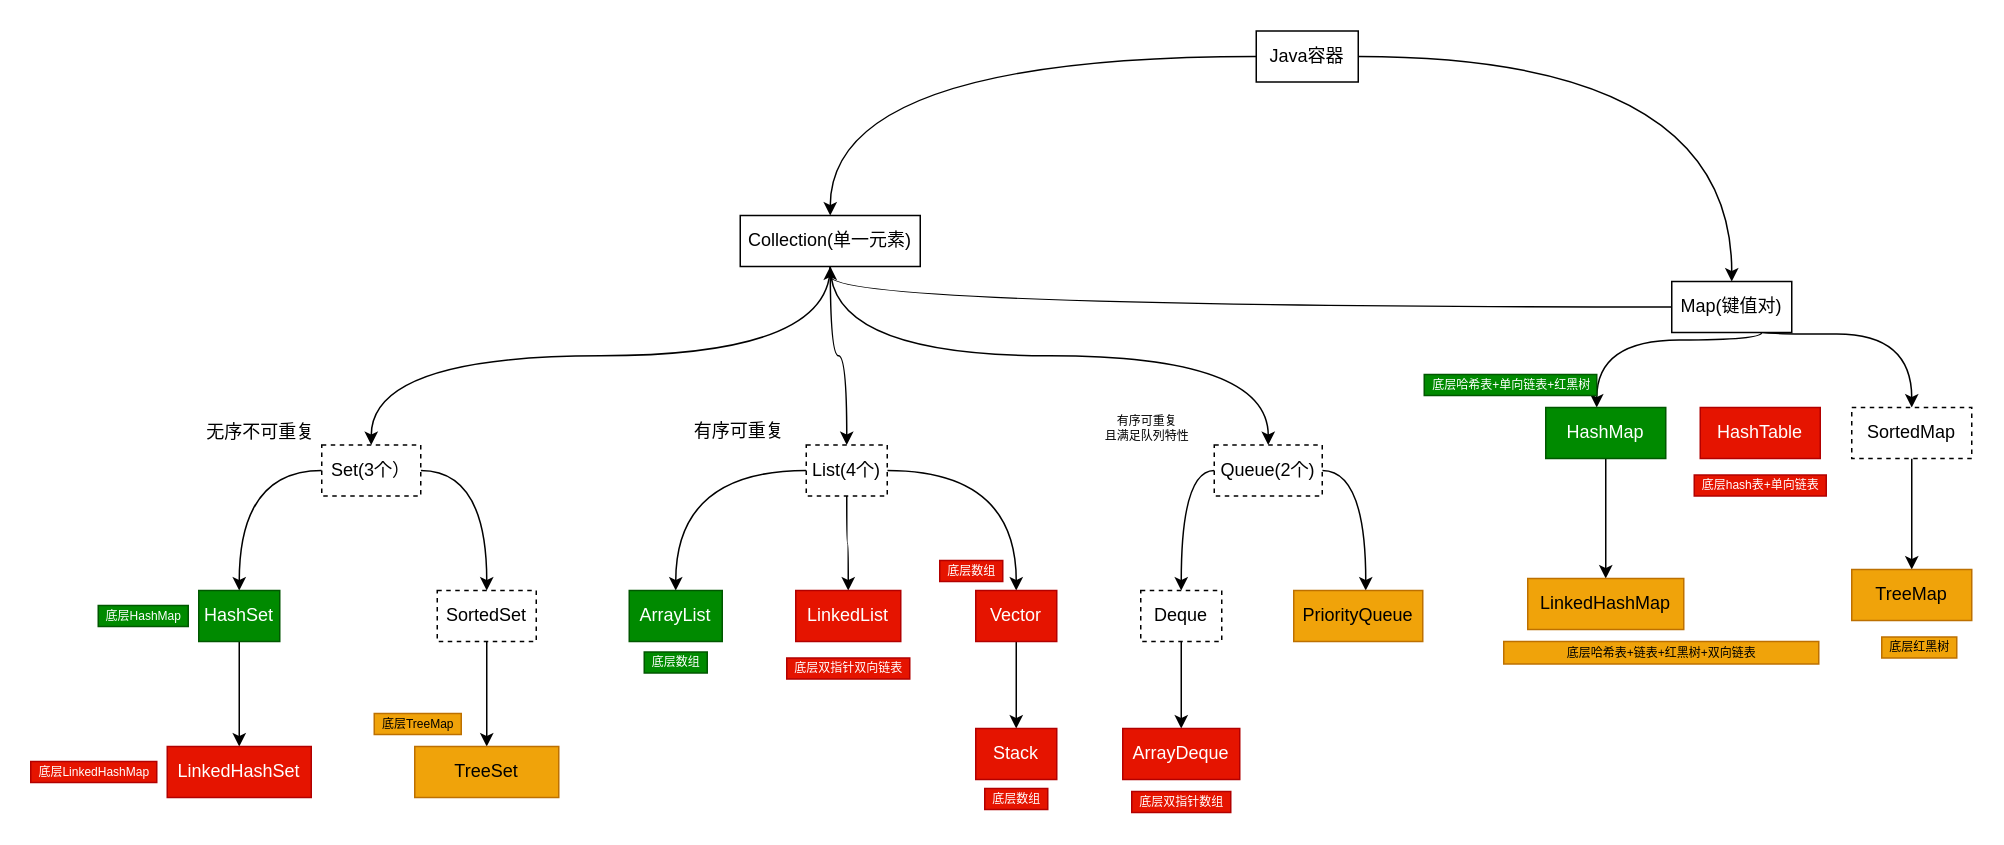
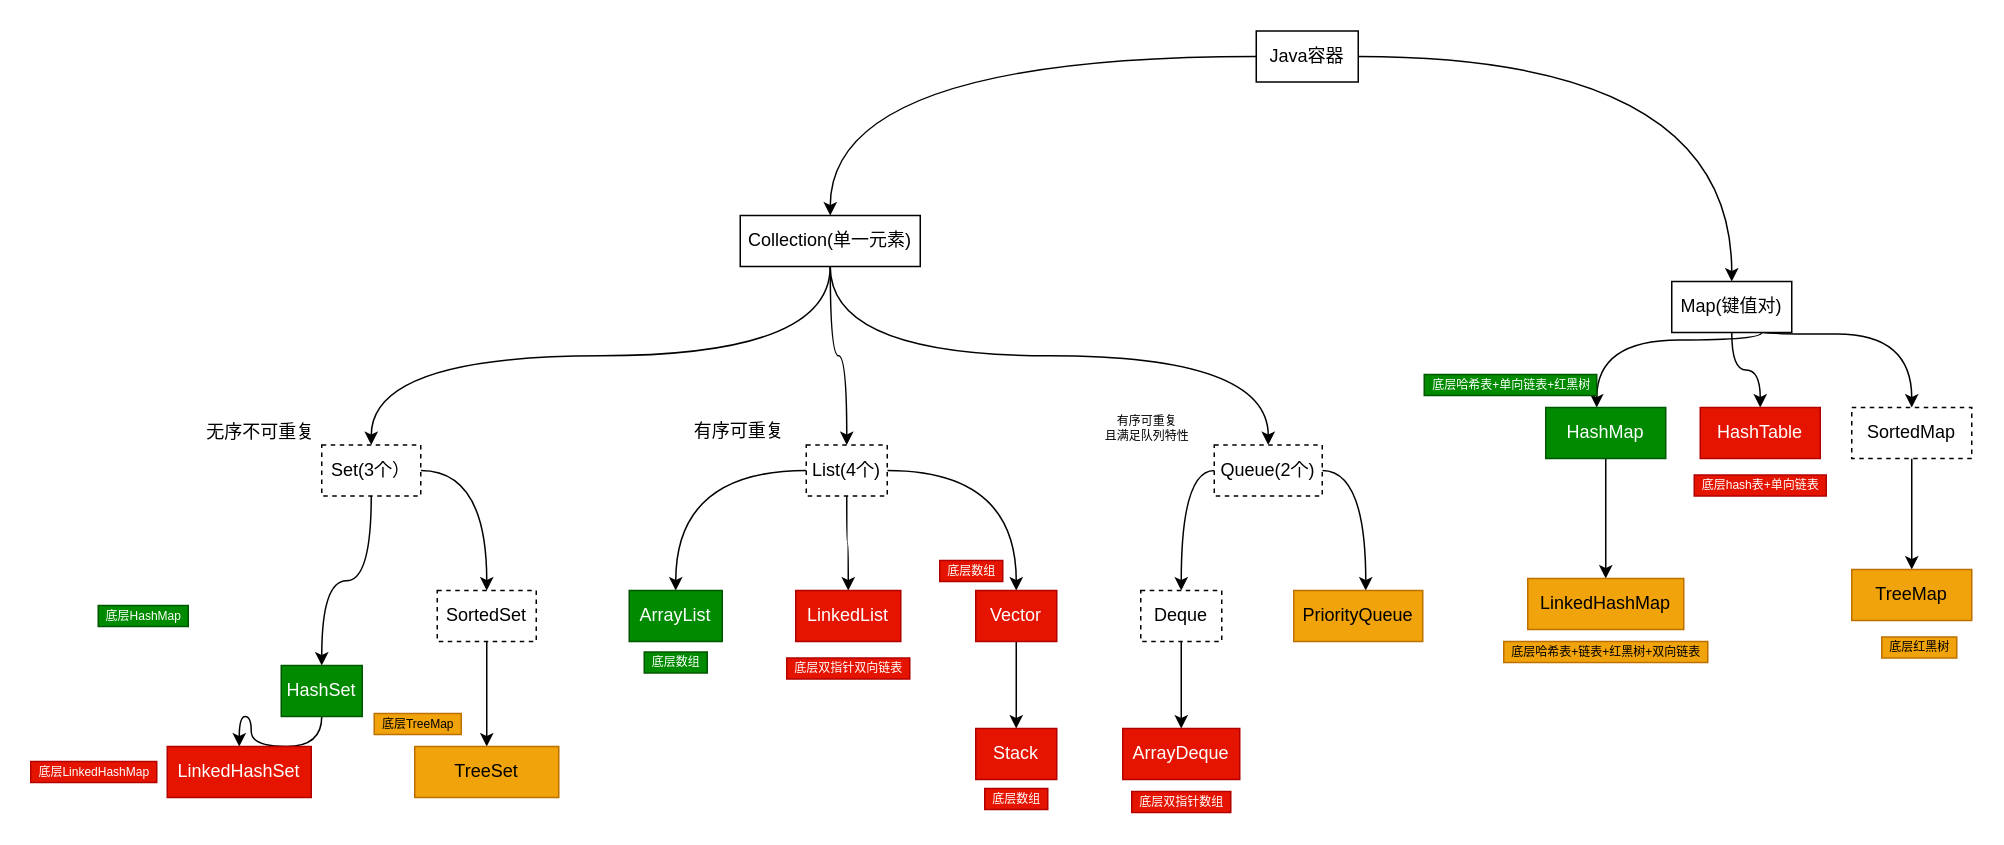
- <mxCell id="10" value="" style="edgeStyle=orthogonalEdgeStyle;curved=1;rounded=0;orthogonalLoop=1;jettySize=auto;html=1;" edge="1" parent="1" source="12" target="8"><mxGeometry relative="1" as="geometry" /></mxCell>
+ <mxCell id="10" value="" style="edgeStyle=orthogonalEdgeStyle;curved=1;rounded=0;orthogonalLoop=1;jettySize=auto;html=1;" edge="1" parent="1" source="12" target="40"><mxGeometry relative="1" as="geometry" /></mxCell>
- <mxCell id="24" value="HashSet" style="rounded=0;whiteSpace=wrap;html=1;fillColor=#008a00;fontColor=#ffffff;strokeColor=#005700;" vertex="1" parent="1"><mxGeometry x="132" y="393" width="54" height="34" as="geometry" /></mxCell>
+ <mxCell id="24" value="HashSet" style="rounded=0;whiteSpace=wrap;html=1;fillColor=#008a00;fontColor=#ffffff;strokeColor=#005700;" vertex="1" parent="1"><mxGeometry x="187" y="443" width="54" height="34" as="geometry" /></mxCell>
- <mxCell id="57" value="底层哈希表+链表+红黑树+双向链表" style="text;html=1;align=center;verticalAlign=middle;resizable=0;points=[];autosize=1;strokeColor=#BD7000;fillColor=#f0a30a;fontSize=8;fontColor=#000000;" vertex="1" parent="1"><mxGeometry x="1002" y="427" width="210" height="15" as="geometry" /></mxCell>
+ <mxCell id="57" value="底层哈希表+链表+红黑树+双向链表" style="text;html=1;align=center;verticalAlign=middle;resizable=0;points=[];autosize=1;strokeColor=#BD7000;fillColor=#f0a30a;fontSize=8;fontColor=#000000;" vertex="1" parent="1"><mxGeometry x="1002" y="427" width="136" height="14" as="geometry" /></mxCell>
